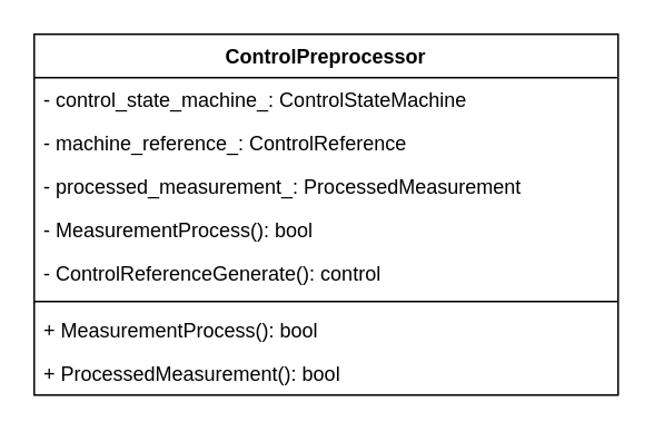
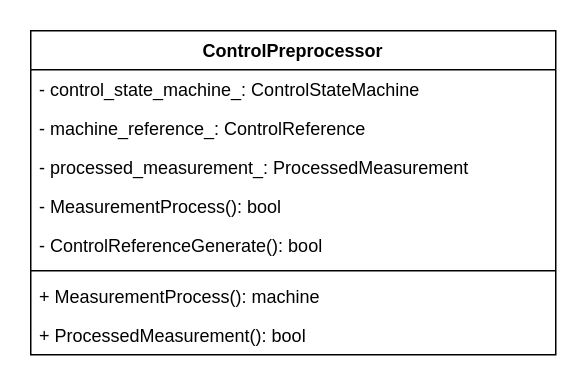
- <mxCell id="7" value="- ControlReferenceGenerate(): control" style="text;strokeColor=none;fillColor=none;align=left;verticalAlign=top;spacingLeft=4;spacingRight=4;overflow=hidden;rotatable=0;points=[[0,0.5],[1,0.5]];portConstraint=eastwest;" vertex="1" parent="2"><mxGeometry y="130" width="350" height="26" as="geometry" /></mxCell>
+ <mxCell id="7" value="- ControlReferenceGenerate(): bool" style="text;strokeColor=none;fillColor=none;align=left;verticalAlign=top;spacingLeft=4;spacingRight=4;overflow=hidden;rotatable=0;points=[[0,0.5],[1,0.5]];portConstraint=eastwest;" vertex="1" parent="2"><mxGeometry y="130" width="350" height="26" as="geometry" /></mxCell>
- <mxCell id="9" value="+ MeasurementProcess(): bool" style="text;strokeColor=none;fillColor=none;align=left;verticalAlign=top;spacingLeft=4;spacingRight=4;overflow=hidden;rotatable=0;points=[[0,0.5],[1,0.5]];portConstraint=eastwest;" vertex="1" parent="2"><mxGeometry y="164" width="350" height="26" as="geometry" /></mxCell>
+ <mxCell id="9" value="+ MeasurementProcess(): machine" style="text;strokeColor=none;fillColor=none;align=left;verticalAlign=top;spacingLeft=4;spacingRight=4;overflow=hidden;rotatable=0;points=[[0,0.5],[1,0.5]];portConstraint=eastwest;" vertex="1" parent="2"><mxGeometry y="164" width="350" height="26" as="geometry" /></mxCell>
